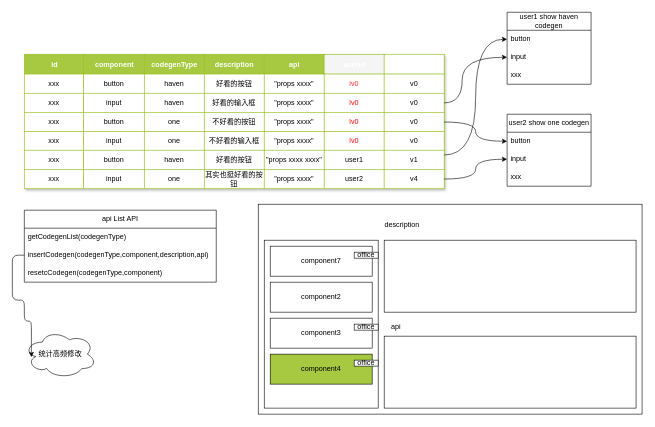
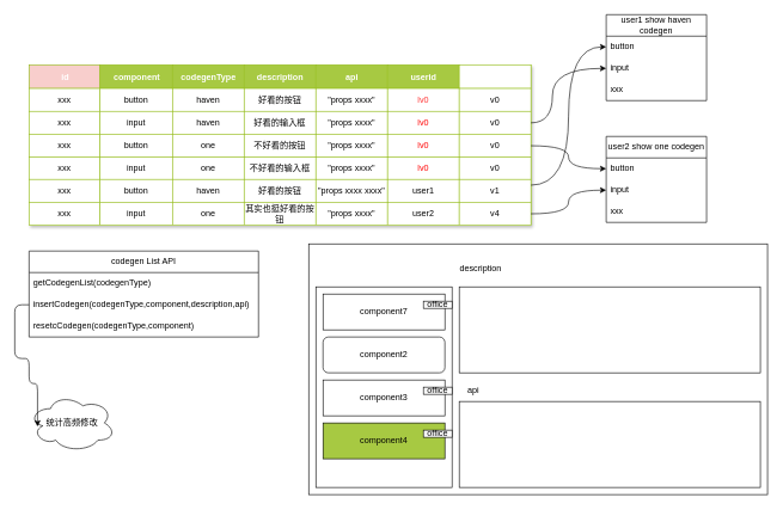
- <mxCell id="4" value="id" style="connectable=0;recursiveResize=0;strokeColor=inherit;fillColor=#A7C942;align=center;fontStyle=1;fontColor=#FFFFFF;html=1;" vertex="1" parent="3"><mxGeometry width="99" height="33" as="geometry"><mxRectangle width="99" height="33" as="alternateBounds" /></mxGeometry></mxCell>
+ <mxCell id="4" value="id" style="connectable=0;recursiveResize=0;strokeColor=inherit;fillColor=#f8cecc;align=center;fontStyle=1;fontColor=#FFFFFF;html=1;" vertex="1" parent="3"><mxGeometry width="99" height="33" as="geometry"><mxRectangle width="99" height="33" as="alternateBounds" /></mxGeometry></mxCell>
- <mxCell id="9" value="userid" style="connectable=0;recursiveResize=0;strokeColor=inherit;fillColor=#f5f5f5;align=center;fontStyle=1;fontColor=#FFFFFF;html=1;" vertex="1" parent="3"><mxGeometry x="500" width="100" height="33" as="geometry"><mxRectangle width="100" height="33" as="alternateBounds" /></mxGeometry></mxCell>
+ <mxCell id="9" value="userid" style="connectable=0;recursiveResize=0;strokeColor=inherit;fillColor=#A7C942;align=center;fontStyle=1;fontColor=#FFFFFF;html=1;" vertex="1" parent="3"><mxGeometry x="500" width="100" height="33" as="geometry"><mxRectangle width="100" height="33" as="alternateBounds" /></mxGeometry></mxCell>
- <mxCell id="59" value="api&amp;nbsp;&lt;span style=&quot;background-color: initial;&quot;&gt;List API&lt;/span&gt;" style="swimlane;fontStyle=0;childLayout=stackLayout;horizontal=1;startSize=30;horizontalStack=0;resizeParent=1;resizeParentMax=0;resizeLast=0;collapsible=1;marginBottom=0;whiteSpace=wrap;html=1;" vertex="1" parent="1"><mxGeometry x="40" y="350" width="320" height="120" as="geometry" /></mxCell>
+ <mxCell id="59" value="codegen&amp;nbsp;&lt;span style=&quot;background-color: initial;&quot;&gt;List API&lt;/span&gt;" style="swimlane;fontStyle=0;childLayout=stackLayout;horizontal=1;startSize=30;horizontalStack=0;resizeParent=1;resizeParentMax=0;resizeLast=0;collapsible=1;marginBottom=0;whiteSpace=wrap;html=1;" vertex="1" parent="1"><mxGeometry x="40" y="350" width="320" height="120" as="geometry" /></mxCell>
- <mxCell id="66" value="component2" style="rounded=0;whiteSpace=wrap;html=1;" vertex="1" parent="1"><mxGeometry x="450" y="470" width="170" height="50" as="geometry" /></mxCell>
+ <mxCell id="66" value="component2" style="whiteSpace=wrap;html=1;rounded=1;" vertex="1" parent="1"><mxGeometry x="450" y="470" width="170" height="50" as="geometry" /></mxCell>
